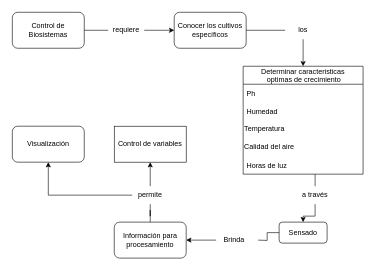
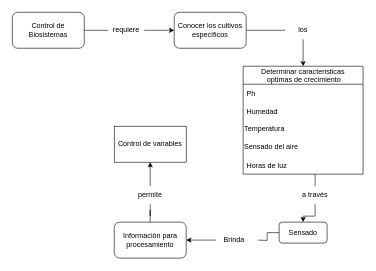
- <mxCell id="26" value="Visualización" style="whiteSpace=wrap;html=1;rounded=1;" vertex="1" parent="1"><mxGeometry x="20" y="210" width="120" height="60" as="geometry" /></mxCell>
- <mxCell id="15" value="Calidad del aire&amp;nbsp;" style="text;html=1;strokeColor=none;fillColor=none;align=left;verticalAlign=middle;whiteSpace=wrap;rounded=0;" vertex="1" parent="11"><mxGeometry y="120" width="200" height="30" as="geometry" /></mxCell>
+ <mxCell id="15" value="Sensado del aire&amp;nbsp;" style="text;html=1;strokeColor=none;fillColor=none;align=left;verticalAlign=middle;whiteSpace=wrap;rounded=0;" vertex="1" parent="11"><mxGeometry y="120" width="200" height="30" as="geometry" /></mxCell>
- <mxCell id="27" style="edgeStyle=orthogonalEdgeStyle;rounded=0;orthogonalLoop=1;jettySize=auto;html=1;exitX=0;exitY=0.5;exitDx=0;exitDy=0;" edge="1" parent="1" source="28" target="26"><mxGeometry relative="1" as="geometry" /></mxCell>
